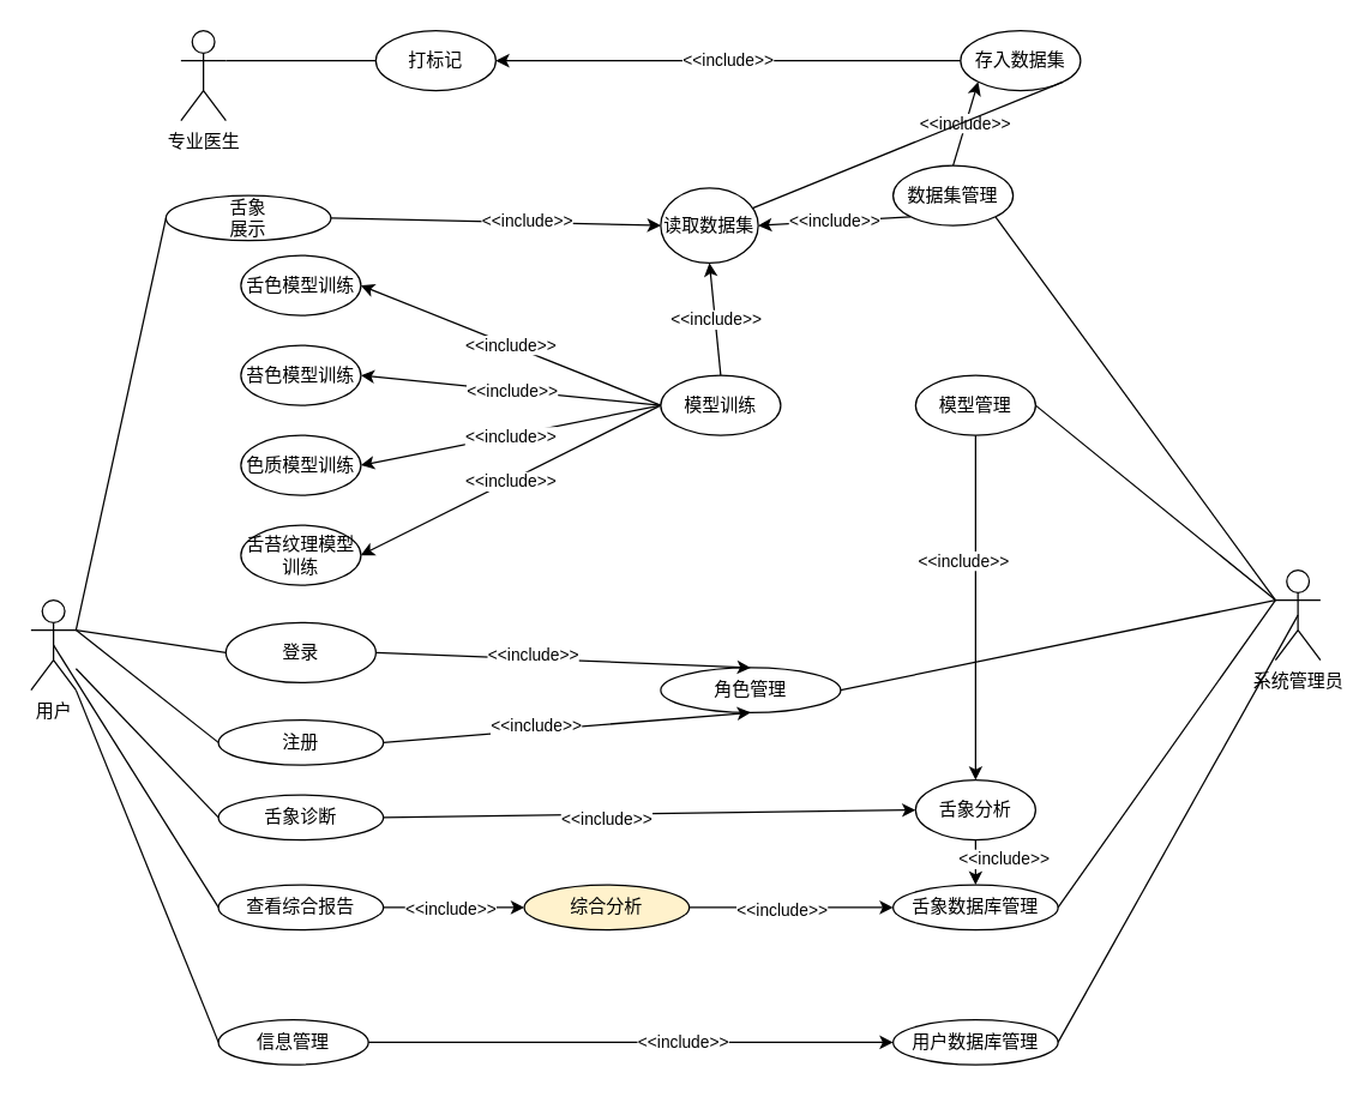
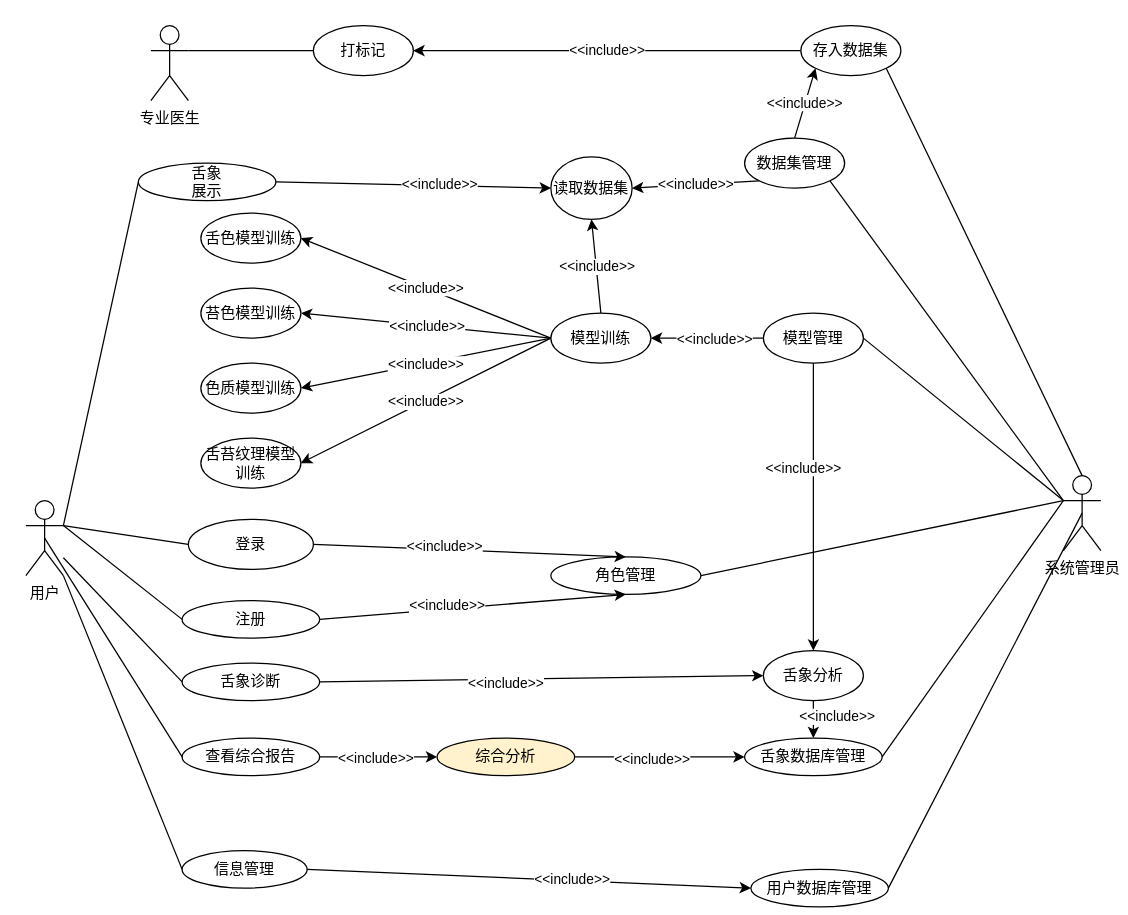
- <mxCell id="71" value="" style="endArrow=none;html=1;exitX=1;exitY=1;exitDx=0;exitDy=0;" edge="1" parent="1" source="3" target="15"><mxGeometry width="50" height="50" relative="1" as="geometry"><mxPoint x="380" y="390" as="sourcePoint" /><mxPoint x="430" y="340" as="targetPoint" /></mxGeometry></mxCell>
+ <mxCell id="71" value="" style="endArrow=none;html=1;entryX=0.5;entryY=0;entryDx=0;entryDy=0;entryPerimeter=0;exitX=1;exitY=1;exitDx=0;exitDy=0;" edge="1" parent="1" source="3" target="63"><mxGeometry width="50" height="50" relative="1" as="geometry"><mxPoint x="380" y="390" as="sourcePoint" /><mxPoint x="430" y="340" as="targetPoint" /></mxGeometry></mxCell>
+ <mxCell id="26" value="" style="endArrow=classic;html=1;exitX=0;exitY=0.5;exitDx=0;exitDy=0;entryX=1;entryY=0.5;entryDx=0;entryDy=0;" edge="1" parent="1" source="24" target="5"><mxGeometry width="50" height="50" relative="1" as="geometry"><mxPoint x="320" y="200" as="sourcePoint" /><mxPoint x="370" y="150" as="targetPoint" /></mxGeometry></mxCell>
+ <mxCell id="27" value="&amp;lt;&amp;lt;include&amp;gt;&amp;gt;" style="edgeLabel;html=1;align=center;verticalAlign=middle;resizable=0;points=[];" vertex="1" connectable="0" parent="26"><mxGeometry x="-0.286" y="-1" relative="1" as="geometry"><mxPoint x="-8" y="1" as="offset" /></mxGeometry></mxCell>
- <mxCell id="36" value="用户数据库管理" style="ellipse;whiteSpace=wrap;html=1;direction=west;" vertex="1" parent="1"><mxGeometry x="595" y="680" width="110" height="30" as="geometry" /></mxCell>
+ <mxCell id="36" value="用户数据库管理" style="ellipse;whiteSpace=wrap;html=1;direction=west;" vertex="1" parent="1"><mxGeometry x="600" y="695" width="110" height="30" as="geometry" /></mxCell>
